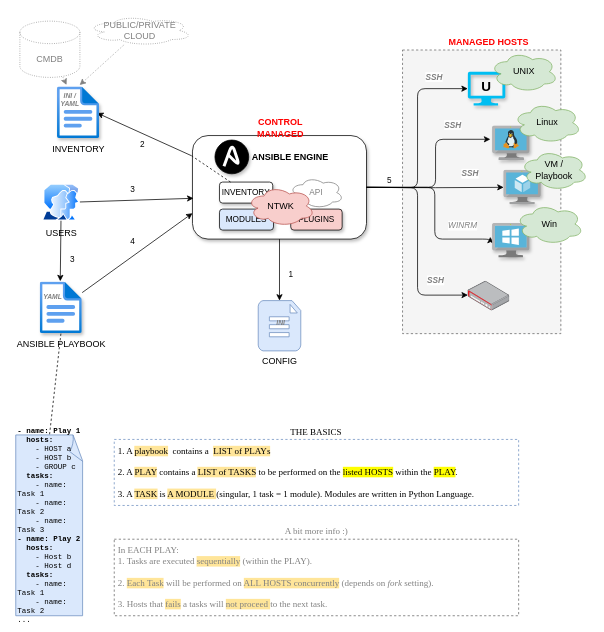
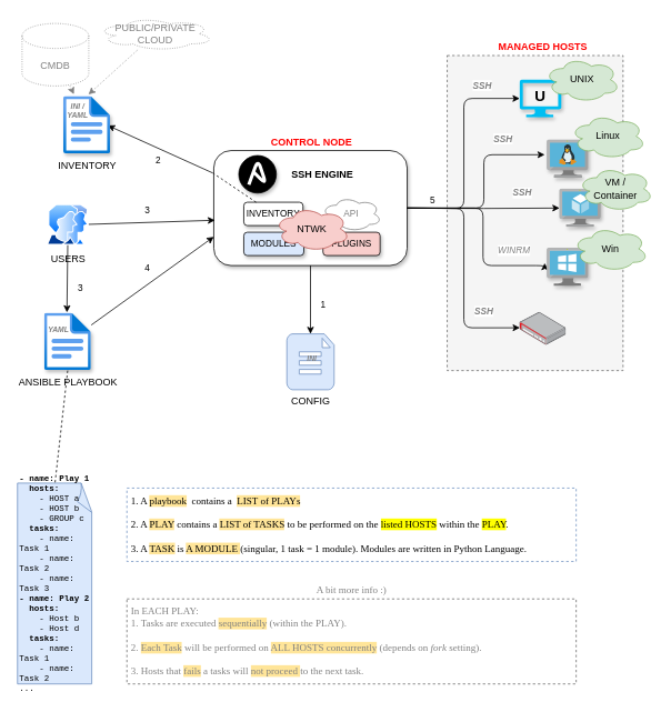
- <mxCell id="11" value="CONTROL MANAGED" style="text;html=1;strokeColor=none;fillColor=none;align=center;verticalAlign=middle;whiteSpace=wrap;rounded=0;shadow=0;dashed=1;sketch=0;fontFamily=Helvetica;fontSize=12;fontColor=#FF0000;fontStyle=1;labelBorderColor=none;" parent="1" vertex="1"><mxGeometry x="312" y="160" width="123" height="20" as="geometry" /></mxCell>
+ <mxCell id="11" value="CONTROL NODE" style="text;html=1;strokeColor=none;fillColor=none;align=center;verticalAlign=middle;whiteSpace=wrap;rounded=0;shadow=0;dashed=1;sketch=0;fontFamily=Helvetica;fontSize=12;fontColor=#FF0000;fontStyle=1;labelBorderColor=none;" parent="1" vertex="1"><mxGeometry x="312" y="160" width="123" height="20" as="geometry" /></mxCell>
- <mxCell id="6" value="ANSIBLE ENGINE" style="text;html=1;strokeColor=none;fillColor=none;align=center;verticalAlign=middle;whiteSpace=wrap;rounded=0;shadow=1;fontColor=#000000;fontStyle=1" parent="1" vertex="1"><mxGeometry x="323" y="197.5" width="127" height="22" as="geometry" /></mxCell>
+ <mxCell id="6" value="SSH ENGINE" style="text;html=1;strokeColor=none;fillColor=none;align=center;verticalAlign=middle;whiteSpace=wrap;rounded=0;shadow=1;fontColor=#000000;fontStyle=1" parent="1" vertex="1"><mxGeometry x="323" y="197.5" width="127" height="22" as="geometry" /></mxCell>
- <mxCell id="61" value="VM /&lt;br&gt;Playbook" style="ellipse;shape=cloud;whiteSpace=wrap;html=1;fillColor=#d5e8d4;strokeColor=#82b366;" parent="58" vertex="1"><mxGeometry x="693" y="199" width="90" height="54" as="geometry" /></mxCell>
+ <mxCell id="61" value="VM /&lt;br&gt;Container" style="ellipse;shape=cloud;whiteSpace=wrap;html=1;fillColor=#d5e8d4;strokeColor=#82b366;" parent="58" vertex="1"><mxGeometry x="693" y="199" width="90" height="54" as="geometry" /></mxCell>
- <mxCell id="38" value="THE BASICS" style="text;html=1;strokeColor=none;fillColor=none;align=center;verticalAlign=middle;whiteSpace=wrap;rounded=0;shadow=0;fontFamily=Comic Sans MS;fontSize=12;fontColor=#000000;" parent="29" vertex="1"><mxGeometry x="378.38" y="565" width="85.75" height="20" as="geometry" /></mxCell>
